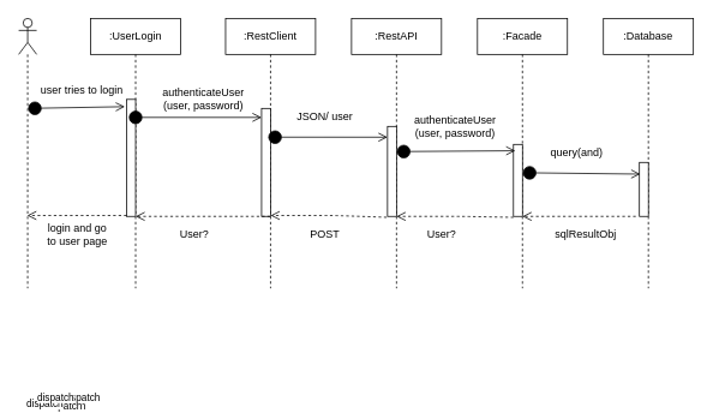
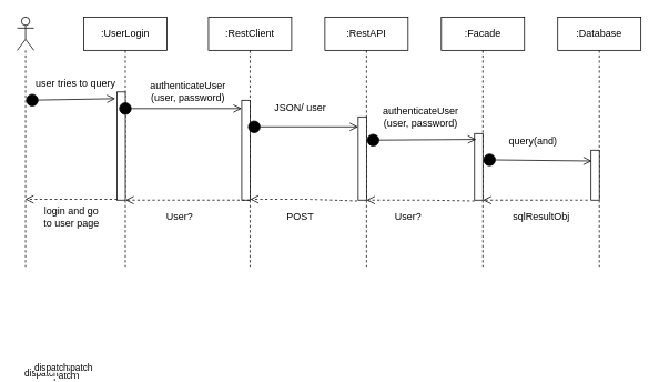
- <mxCell id="23" value="user tries to login" style="text;html=1;align=center;verticalAlign=middle;resizable=0;points=[];autosize=1;" parent="1" vertex="1"><mxGeometry x="35" y="90" width="110" height="20" as="geometry" /></mxCell>
+ <mxCell id="23" value="user tries to query" style="text;html=1;align=center;verticalAlign=middle;resizable=0;points=[];autosize=1;" parent="1" vertex="1"><mxGeometry x="35" y="90" width="110" height="20" as="geometry" /></mxCell>
